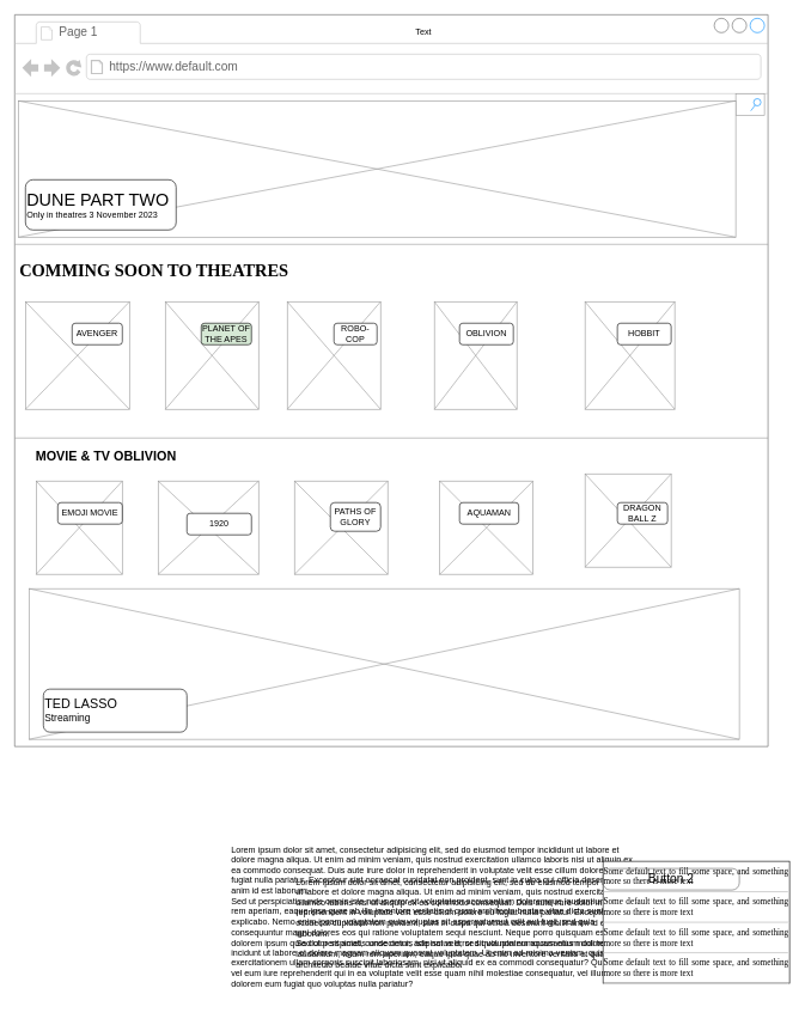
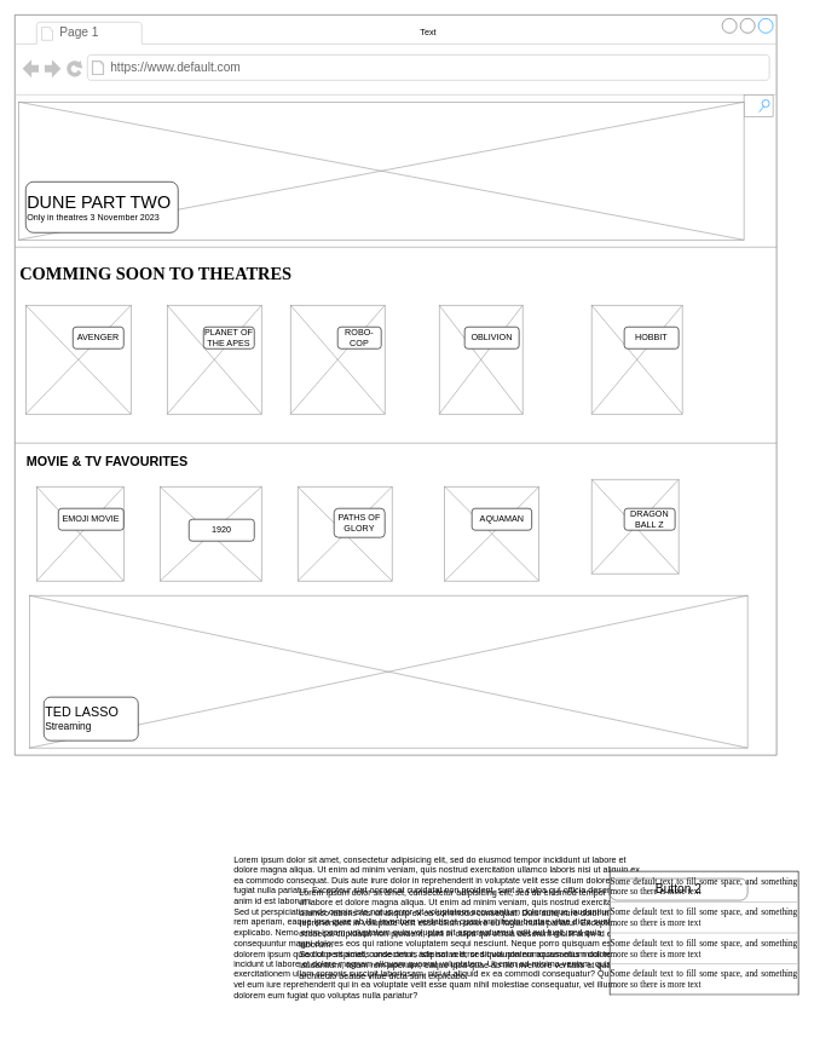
- <mxCell id="17" value="PLANET OF THE APES" style="rounded=1;whiteSpace=wrap;html=1;fillColor=#d5e8d4;" vertex="1" parent="2"><mxGeometry x="260" y="430" width="70" height="30" as="geometry" /></mxCell>
+ <mxCell id="17" value="PLANET OF THE APES" style="rounded=1;whiteSpace=wrap;html=1;" vertex="1" parent="2"><mxGeometry x="260" y="430" width="70" height="30" as="geometry" /></mxCell>
- <mxCell id="21" value="&lt;font style=&quot;font-size: 18px;&quot;&gt;&lt;b&gt;MOVIE &amp;amp; TV OBLIVION&lt;/b&gt;&lt;/font&gt;" style="text;html=1;strokeColor=none;fillColor=none;align=center;verticalAlign=middle;whiteSpace=wrap;rounded=0;" vertex="1" parent="2"><mxGeometry x="5" y="600" width="245" height="30" as="geometry" /></mxCell>
+ <mxCell id="21" value="&lt;font style=&quot;font-size: 18px;&quot;&gt;&lt;b&gt;MOVIE &amp;amp; TV FAVOURITES&lt;/b&gt;&lt;/font&gt;" style="text;html=1;strokeColor=none;fillColor=none;align=center;verticalAlign=middle;whiteSpace=wrap;rounded=0;" vertex="1" parent="2"><mxGeometry x="5" y="600" width="245" height="30" as="geometry" /></mxCell>
- <mxCell id="30" value="AQUAMAN" style="rounded=1;whiteSpace=wrap;html=1;" vertex="1" parent="2"><mxGeometry x="620" y="680" width="82.5" height="30" as="geometry" /></mxCell>
+ <mxCell id="30" value="AQUAMAN" style="rounded=1;whiteSpace=wrap;html=1;" vertex="1" parent="2"><mxGeometry x="630" y="680" width="82.5" height="30" as="geometry" /></mxCell>
- <mxCell id="33" value="&lt;font style=&quot;&quot;&gt;&lt;span style=&quot;font-size: 18px;&quot;&gt;TED LASSO&lt;/span&gt;&lt;br&gt;&lt;font style=&quot;font-size: 14px;&quot;&gt;Streaming&amp;nbsp;&lt;/font&gt;&lt;/font&gt;" style="rounded=1;whiteSpace=wrap;html=1;align=left;" vertex="1" parent="2"><mxGeometry x="40" y="940" width="200" height="60" as="geometry" /></mxCell>
+ <mxCell id="33" value="&lt;font style=&quot;&quot;&gt;&lt;span style=&quot;font-size: 18px;&quot;&gt;TED LASSO&lt;/span&gt;&lt;br&gt;&lt;font style=&quot;font-size: 14px;&quot;&gt;Streaming&amp;nbsp;&lt;/font&gt;&lt;/font&gt;" style="rounded=1;whiteSpace=wrap;html=1;align=left;" vertex="1" parent="2"><mxGeometry x="40" y="940" width="130" height="60" as="geometry" /></mxCell>
